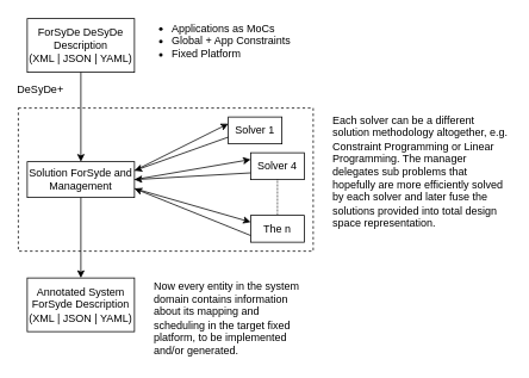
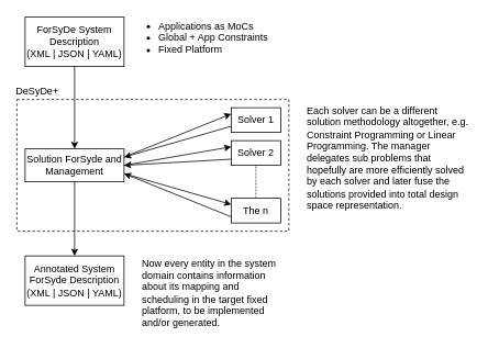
- <mxCell id="3" value="&lt;div&gt;ForSyDe DeSyDe Description &lt;br&gt;&lt;/div&gt;&lt;div&gt;(XML | JSON | YAML)&lt;/div&gt;" style="rounded=0;whiteSpace=wrap;html=1;" vertex="1" parent="2"><mxGeometry width="120" height="60" as="geometry" /></mxCell>
+ <mxCell id="3" value="&lt;div&gt;ForSyDe System Description &lt;br&gt;&lt;/div&gt;&lt;div&gt;(XML | JSON | YAML)&lt;/div&gt;" style="rounded=0;whiteSpace=wrap;html=1;" vertex="1" parent="2"><mxGeometry width="120" height="60" as="geometry" /></mxCell>
- <mxCell id="23" value="DeSyDe+" style="text;html=1;strokeColor=none;fillColor=none;align=center;verticalAlign=middle;whiteSpace=wrap;rounded=0;" vertex="1" parent="1"><mxGeometry x="20" y="90" width="50" height="20" as="geometry" /></mxCell>
+ <mxCell id="23" value="DeSyDe+" style="text;html=1;strokeColor=none;fillColor=none;align=center;verticalAlign=middle;whiteSpace=wrap;rounded=0;" vertex="1" parent="1"><mxGeometry x="20" y="100" width="50" height="20" as="geometry" /></mxCell>
- <mxCell id="12" value="Solver 1" style="rounded=0;whiteSpace=wrap;html=1;fillColor=none;" vertex="1" parent="1"><mxGeometry x="255" y="130" width="60" height="30" as="geometry" /></mxCell>
+ <mxCell id="12" value="Solver 1" style="rounded=0;whiteSpace=wrap;html=1;fillColor=none;" vertex="1" parent="1"><mxGeometry x="280" y="130" width="60" height="30" as="geometry" /></mxCell>
- <mxCell id="15" value="Solver 4" style="rounded=0;whiteSpace=wrap;html=1;fillColor=none;" vertex="1" parent="1"><mxGeometry x="280" y="170" width="60" height="30" as="geometry" /></mxCell>
+ <mxCell id="15" value="Solver 2" style="rounded=0;whiteSpace=wrap;html=1;fillColor=none;" vertex="1" parent="1"><mxGeometry x="280" y="170" width="60" height="30" as="geometry" /></mxCell>
